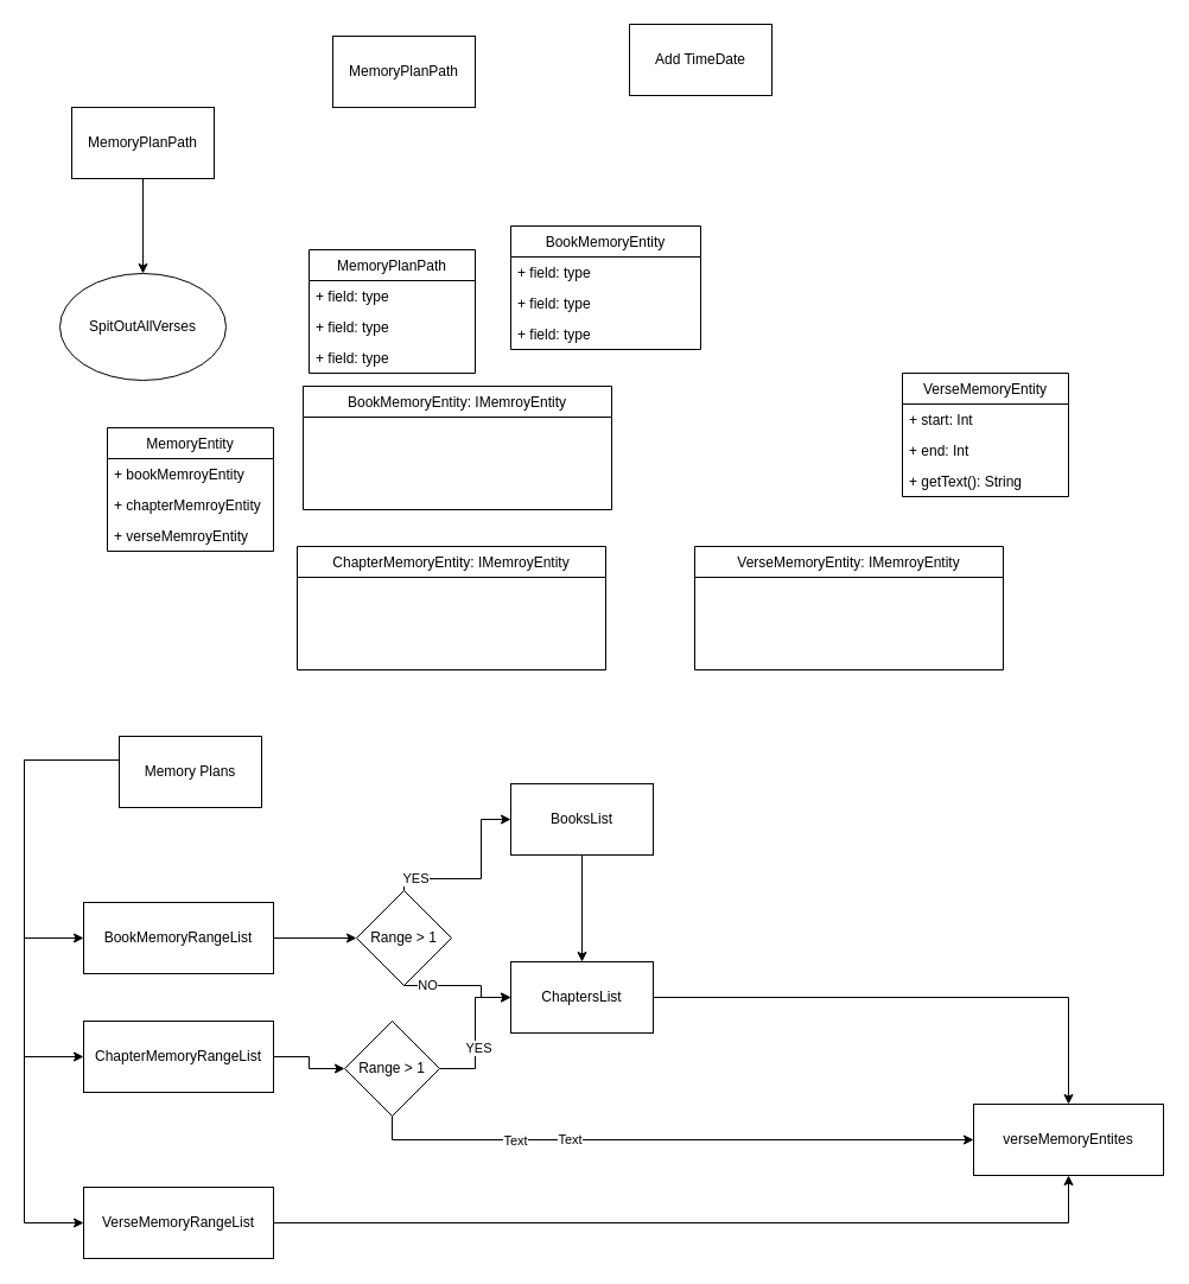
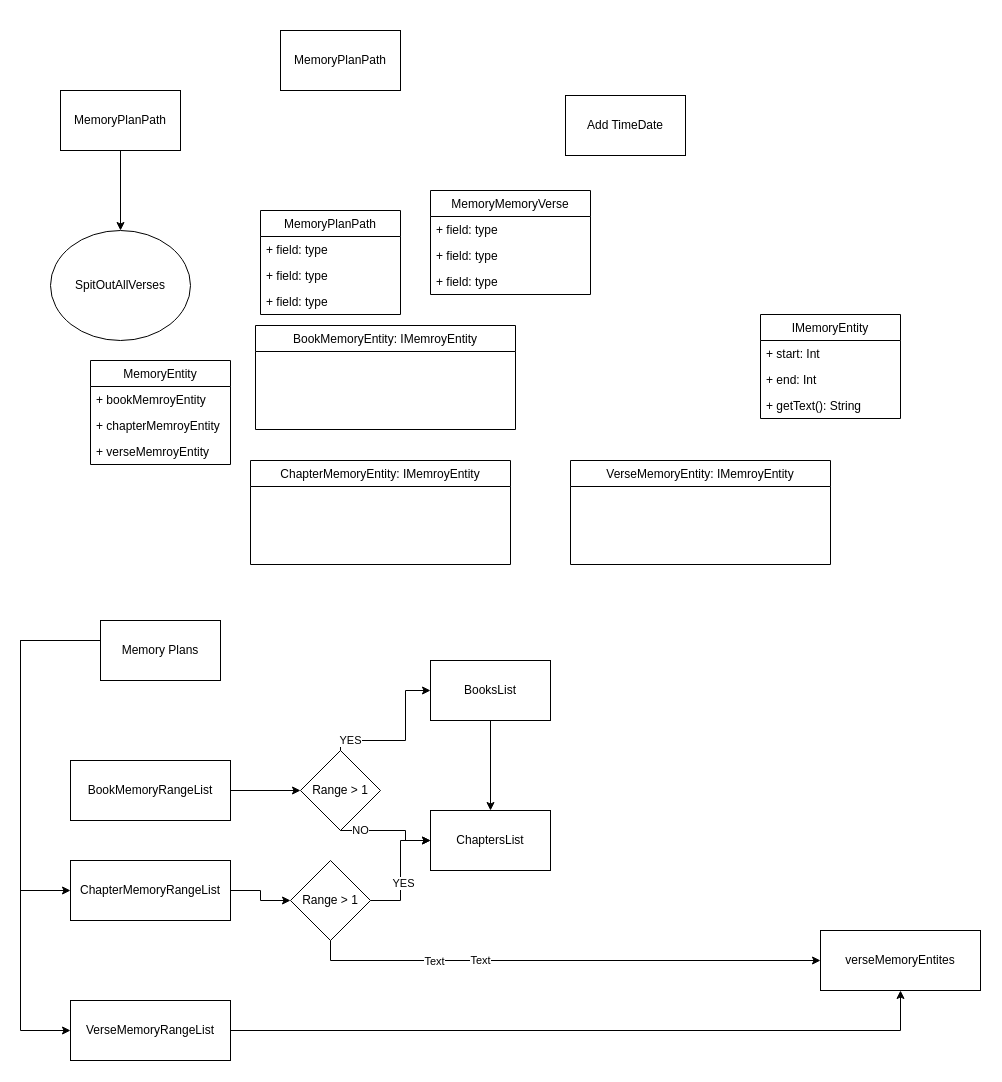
- <mxCell id="14" value="Add TimeDate" style="rounded=0;whiteSpace=wrap;html=1;fillColor=none;" vertex="1" parent="1"><mxGeometry x="530" y="20" width="120" height="60" as="geometry" /></mxCell>
+ <mxCell id="14" value="Add TimeDate" style="rounded=0;whiteSpace=wrap;html=1;fillColor=none;" vertex="1" parent="1"><mxGeometry x="565" y="95" width="120" height="60" as="geometry" /></mxCell>
- <mxCell id="10" value="BookMemoryEntity" style="swimlane;fontStyle=0;childLayout=stackLayout;horizontal=1;startSize=26;fillColor=none;horizontalStack=0;resizeParent=1;resizeParentMax=0;resizeLast=0;collapsible=1;marginBottom=0;fontColor=none;" vertex="1" parent="1"><mxGeometry x="430" y="190" width="160" height="104" as="geometry" /></mxCell>
+ <mxCell id="10" value="MemoryMemoryVerse" style="swimlane;fontStyle=0;childLayout=stackLayout;horizontal=1;startSize=26;fillColor=none;horizontalStack=0;resizeParent=1;resizeParentMax=0;resizeLast=0;collapsible=1;marginBottom=0;fontColor=none;" vertex="1" parent="1"><mxGeometry x="430" y="190" width="160" height="104" as="geometry" /></mxCell>
- <mxCell id="5" value="SpitOutAllVerses" style="ellipse;whiteSpace=wrap;html=1;fillColor=none;rounded=0;" vertex="1" parent="1"><mxGeometry x="50" y="230" width="140" height="90" as="geometry" /></mxCell>
+ <mxCell id="5" value="SpitOutAllVerses" style="ellipse;whiteSpace=wrap;html=1;fillColor=none;rounded=0;" vertex="1" parent="1"><mxGeometry x="50" y="230" width="140" height="110" as="geometry" /></mxCell>
- <mxCell id="19" value="VerseMemoryEntity" style="swimlane;fontStyle=0;childLayout=stackLayout;horizontal=1;startSize=26;fillColor=none;horizontalStack=0;resizeParent=1;resizeParentMax=0;resizeLast=0;collapsible=1;marginBottom=0;fontColor=none;" vertex="1" parent="1"><mxGeometry x="760" y="314" width="140" height="104" as="geometry"><mxRectangle x="770" y="334" width="120" height="30" as="alternateBounds" /></mxGeometry></mxCell>
+ <mxCell id="19" value="IMemoryEntity" style="swimlane;fontStyle=0;childLayout=stackLayout;horizontal=1;startSize=26;fillColor=none;horizontalStack=0;resizeParent=1;resizeParentMax=0;resizeLast=0;collapsible=1;marginBottom=0;fontColor=none;" vertex="1" parent="1"><mxGeometry x="760" y="314" width="140" height="104" as="geometry"><mxRectangle x="770" y="334" width="120" height="30" as="alternateBounds" /></mxGeometry></mxCell>
- <mxCell id="25" value="VerseMemoryEntity: IMemroyEntity" style="swimlane;fontStyle=0;childLayout=stackLayout;horizontal=1;startSize=26;fillColor=none;horizontalStack=0;resizeParent=1;resizeParentMax=0;resizeLast=0;collapsible=1;marginBottom=0;fontColor=none;" vertex="1" parent="1"><mxGeometry x="585" y="460" width="260" height="104" as="geometry"><mxRectangle x="770" y="334" width="120" height="30" as="alternateBounds" /></mxGeometry></mxCell>
+ <mxCell id="25" value="VerseMemoryEntity: IMemroyEntity" style="swimlane;fontStyle=0;childLayout=stackLayout;horizontal=1;startSize=26;fillColor=none;horizontalStack=0;resizeParent=1;resizeParentMax=0;resizeLast=0;collapsible=1;marginBottom=0;fontColor=none;" vertex="1" parent="1"><mxGeometry x="570" y="460" width="260" height="104" as="geometry"><mxRectangle x="770" y="334" width="120" height="30" as="alternateBounds" /></mxGeometry></mxCell>
- <mxCell id="26" style="edgeStyle=orthogonalEdgeStyle;rounded=0;orthogonalLoop=1;jettySize=auto;html=1;entryX=0;entryY=0.5;entryDx=0;entryDy=0;fontColor=none;" edge="1" parent="1" source="29" target="31"><mxGeometry relative="1" as="geometry"><Array as="points"><mxPoint x="20" y="640" /><mxPoint x="20" y="790" /></Array></mxGeometry></mxCell>
- <mxCell id="34" style="edgeStyle=orthogonalEdgeStyle;rounded=0;orthogonalLoop=1;jettySize=auto;html=1;entryX=0.5;entryY=0;entryDx=0;entryDy=0;fontColor=none;" edge="1" parent="1" source="35" target="40"><mxGeometry relative="1" as="geometry" /></mxCell>
